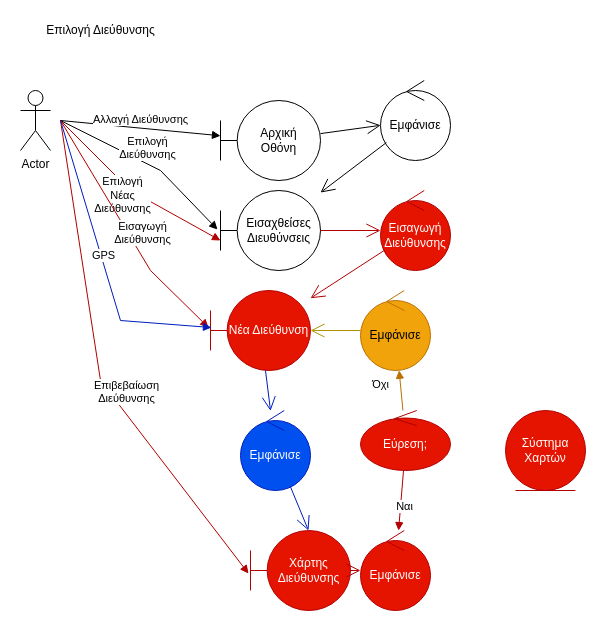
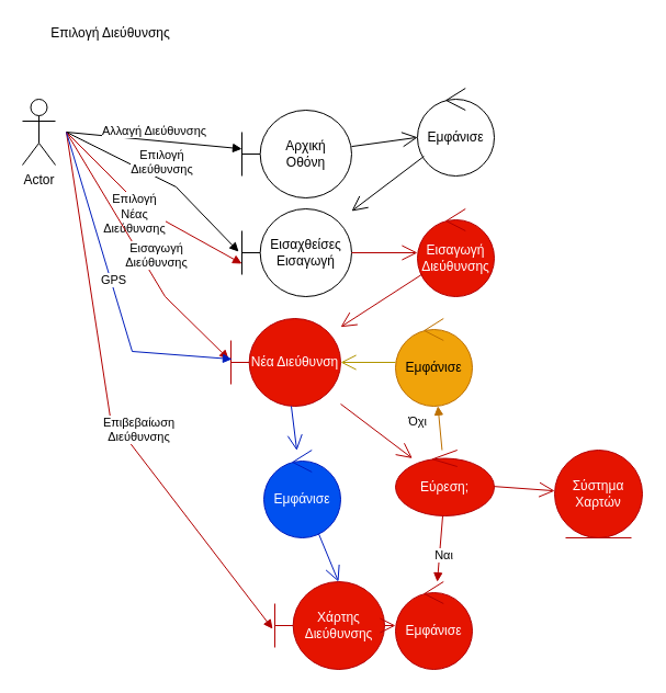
- <mxCell id="6" value="Εισαχθείσες&lt;br&gt;Διευθύνσεις" style="shape=umlBoundary;whiteSpace=wrap;html=1;" vertex="1" parent="1"><mxGeometry x="220" y="190" width="100" height="80" as="geometry" /></mxCell>
+ <mxCell id="6" value="Εισαχθείσες&lt;br&gt;Εισαγωγή" style="shape=umlBoundary;whiteSpace=wrap;html=1;" vertex="1" parent="1"><mxGeometry x="220" y="190" width="100" height="80" as="geometry" /></mxCell>
+ <mxCell id="18" value="" style="endArrow=open;endFill=1;endSize=12;html=1;rounded=0;fillColor=#e51400;strokeColor=#B20000;" edge="1" parent="1" source="13" target="19"><mxGeometry width="160" relative="1" as="geometry"><mxPoint x="430" y="400" as="sourcePoint" /><mxPoint x="390" y="300" as="targetPoint" /></mxGeometry></mxCell>
+ <mxCell id="22" value="" style="endArrow=open;endFill=1;endSize=12;html=1;rounded=0;fillColor=#e51400;strokeColor=#B20000;" edge="1" parent="1" source="19" target="21"><mxGeometry width="160" relative="1" as="geometry"><mxPoint x="230" y="400" as="sourcePoint" /><mxPoint x="390" y="400" as="targetPoint" /></mxGeometry></mxCell>
